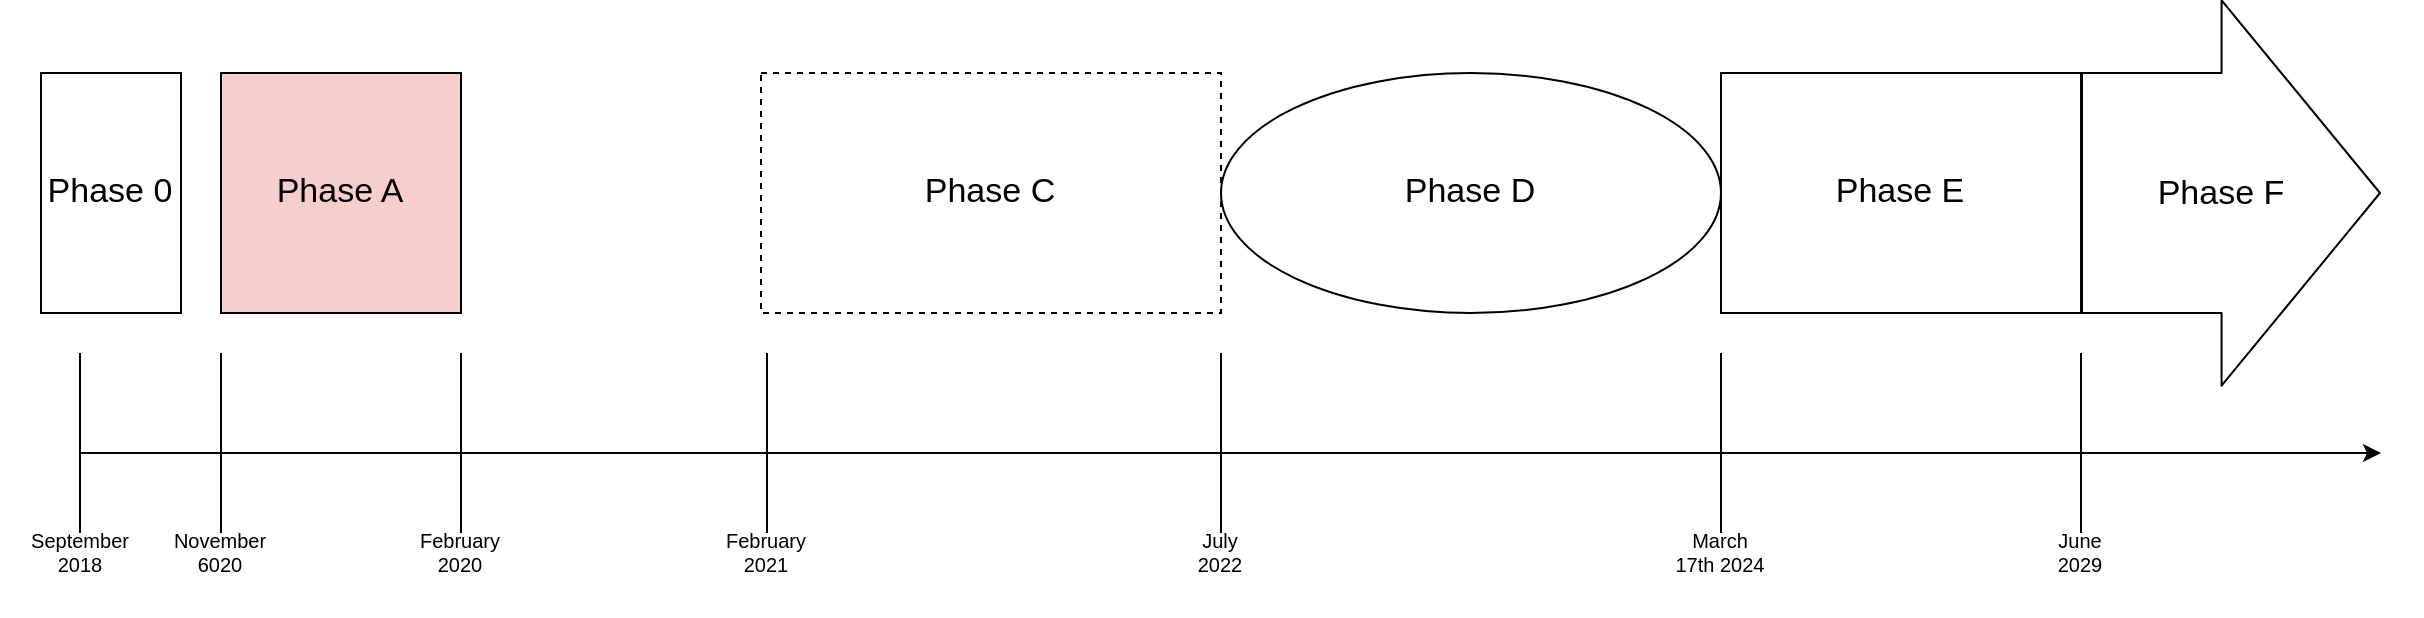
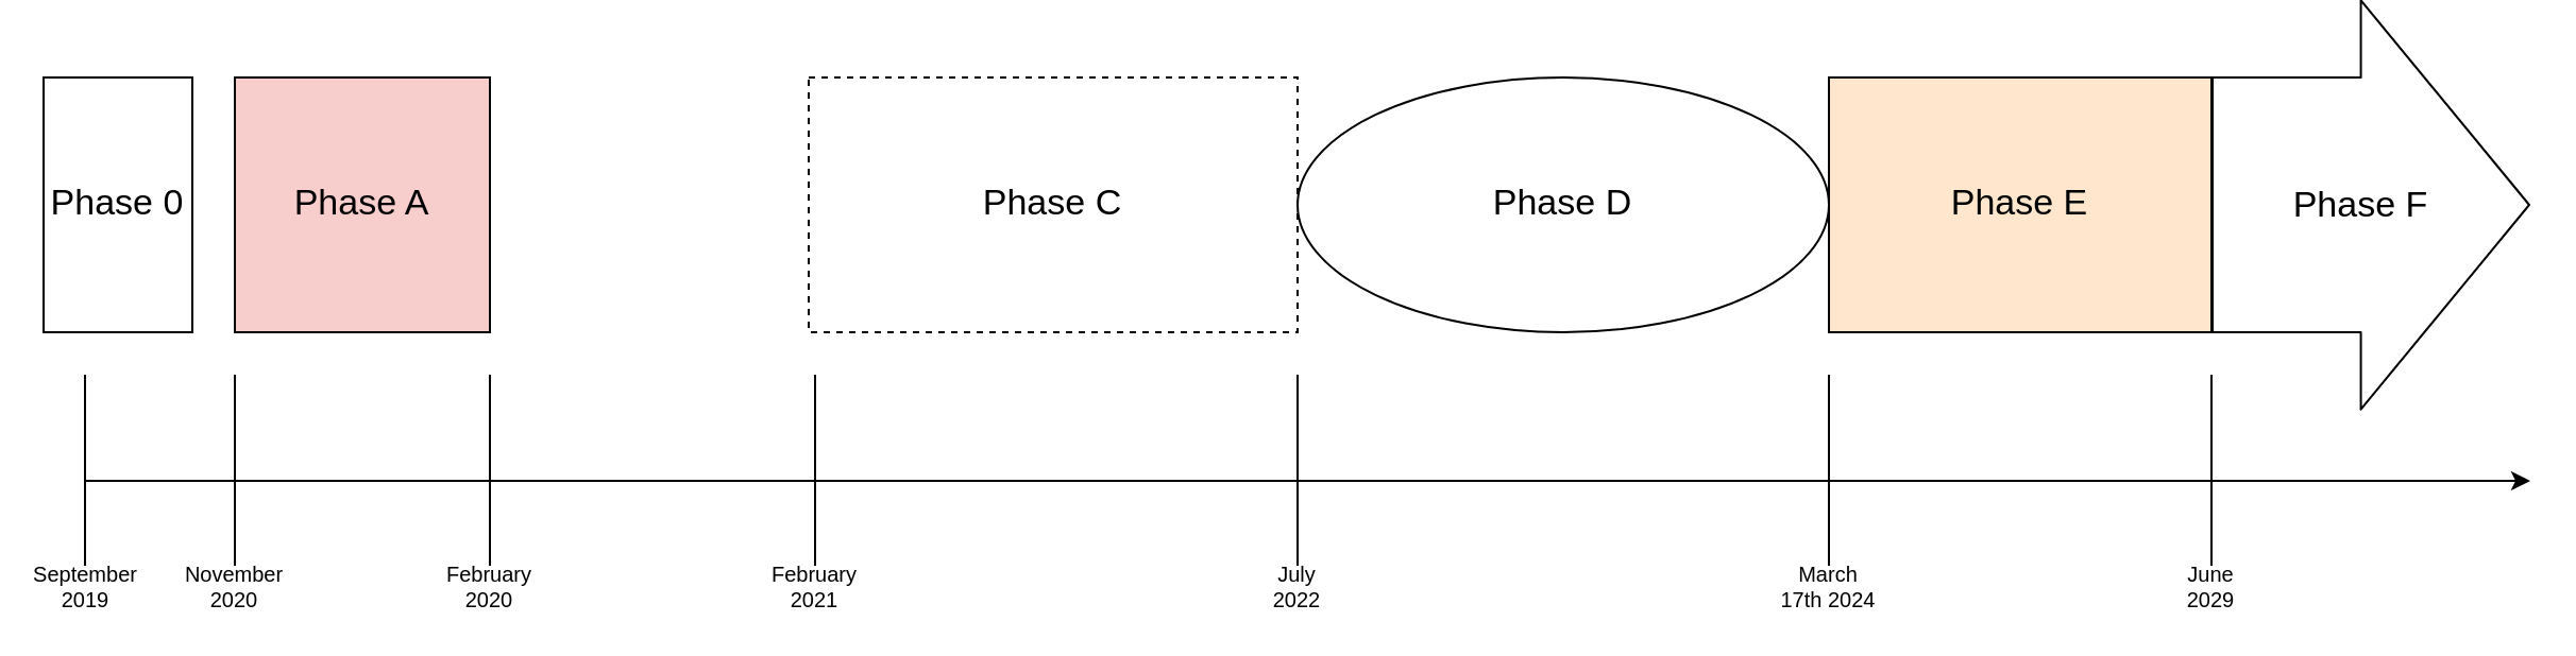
- <mxCell id="6" value="&lt;span style=&quot;font-size: 17px&quot;&gt;Phase E&lt;/span&gt;" style="rounded=0;whiteSpace=wrap;html=1;" parent="1" vertex="1"><mxGeometry x="860" y="20" width="180" height="120" as="geometry" /></mxCell>
+ <mxCell id="6" value="&lt;span style=&quot;font-size: 17px&quot;&gt;Phase E&lt;/span&gt;" style="rounded=0;whiteSpace=wrap;html=1;fillColor=#ffe6cc;" parent="1" vertex="1"><mxGeometry x="860" y="20" width="180" height="120" as="geometry" /></mxCell>
- <mxCell id="11" value="September 2018" style="text;html=1;strokeColor=none;fillColor=none;align=center;verticalAlign=middle;whiteSpace=wrap;rounded=0;fontSize=10;" parent="1" vertex="1"><mxGeometry x="20" y="250" width="40" height="20" as="geometry" /></mxCell>
+ <mxCell id="11" value="September 2019" style="text;html=1;strokeColor=none;fillColor=none;align=center;verticalAlign=middle;whiteSpace=wrap;rounded=0;fontSize=10;" parent="1" vertex="1"><mxGeometry x="20" y="250" width="40" height="20" as="geometry" /></mxCell>
- <mxCell id="12" value="November 6020" style="text;html=1;strokeColor=none;fillColor=none;align=center;verticalAlign=middle;whiteSpace=wrap;rounded=0;fontSize=10;" parent="1" vertex="1"><mxGeometry x="90" y="250" width="40" height="20" as="geometry" /></mxCell>
+ <mxCell id="12" value="November 2020" style="text;html=1;strokeColor=none;fillColor=none;align=center;verticalAlign=middle;whiteSpace=wrap;rounded=0;fontSize=10;" parent="1" vertex="1"><mxGeometry x="90" y="250" width="40" height="20" as="geometry" /></mxCell>
